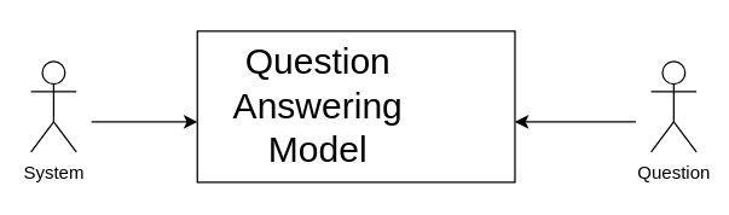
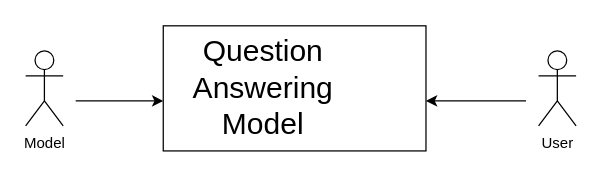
- <mxCell id="4" value="System" style="shape=umlActor;verticalLabelPosition=bottom;verticalAlign=top;html=1;outlineConnect=0;" vertex="1" parent="1"><mxGeometry x="20" y="40" width="30" height="60" as="geometry" /></mxCell>
+ <mxCell id="4" value="Model" style="shape=umlActor;verticalLabelPosition=bottom;verticalAlign=top;html=1;outlineConnect=0;" vertex="1" parent="1"><mxGeometry x="20" y="40" width="30" height="60" as="geometry" /></mxCell>
- <mxCell id="5" value="Question" style="shape=umlActor;verticalLabelPosition=bottom;verticalAlign=top;html=1;outlineConnect=0;" vertex="1" parent="1"><mxGeometry x="430" y="40" width="30" height="60" as="geometry" /></mxCell>
+ <mxCell id="5" value="User" style="shape=umlActor;verticalLabelPosition=bottom;verticalAlign=top;html=1;outlineConnect=0;" vertex="1" parent="1"><mxGeometry x="430" y="40" width="30" height="60" as="geometry" /></mxCell>
